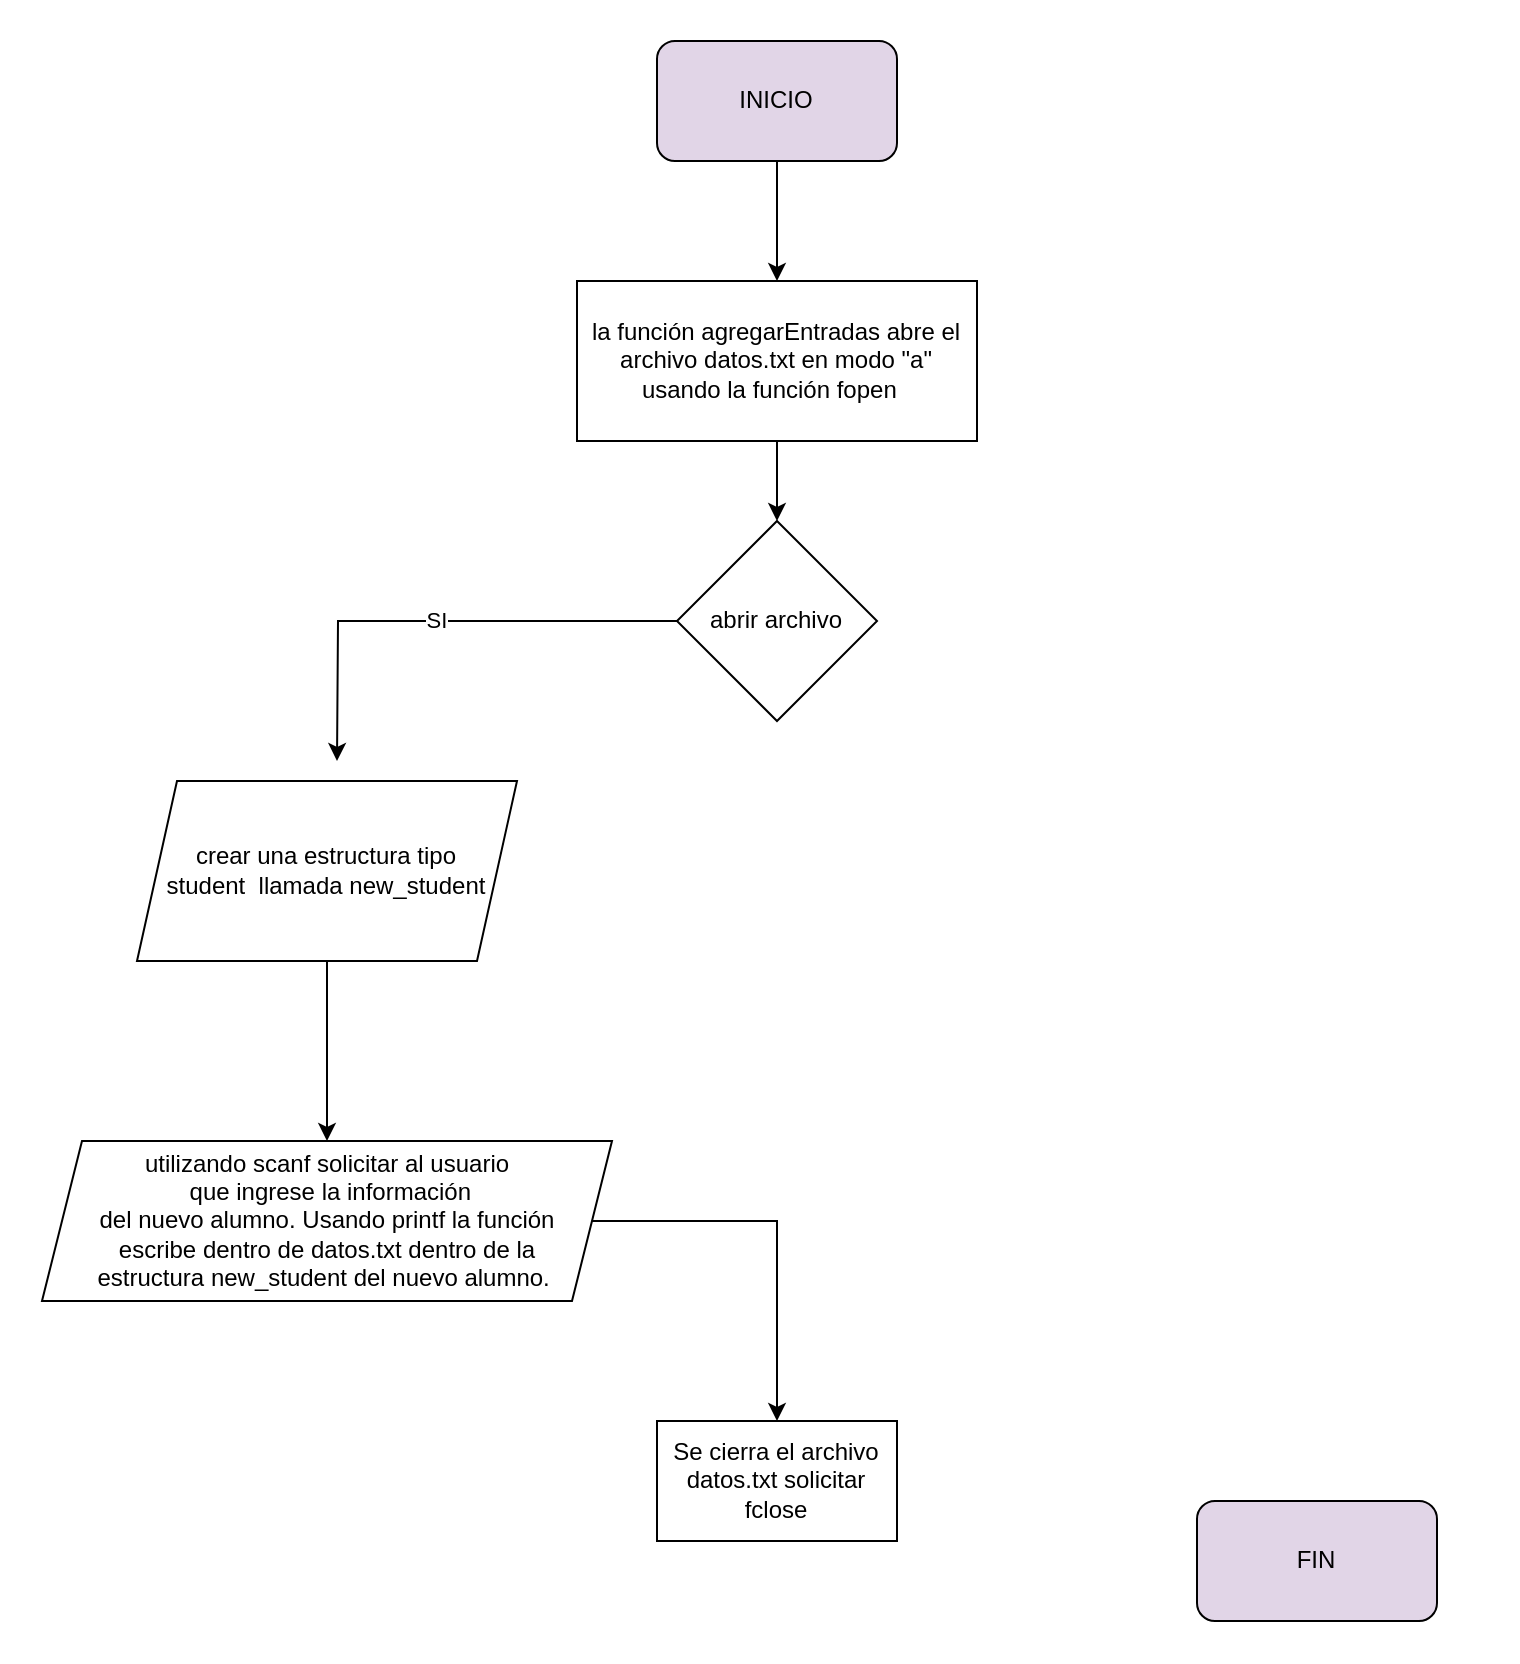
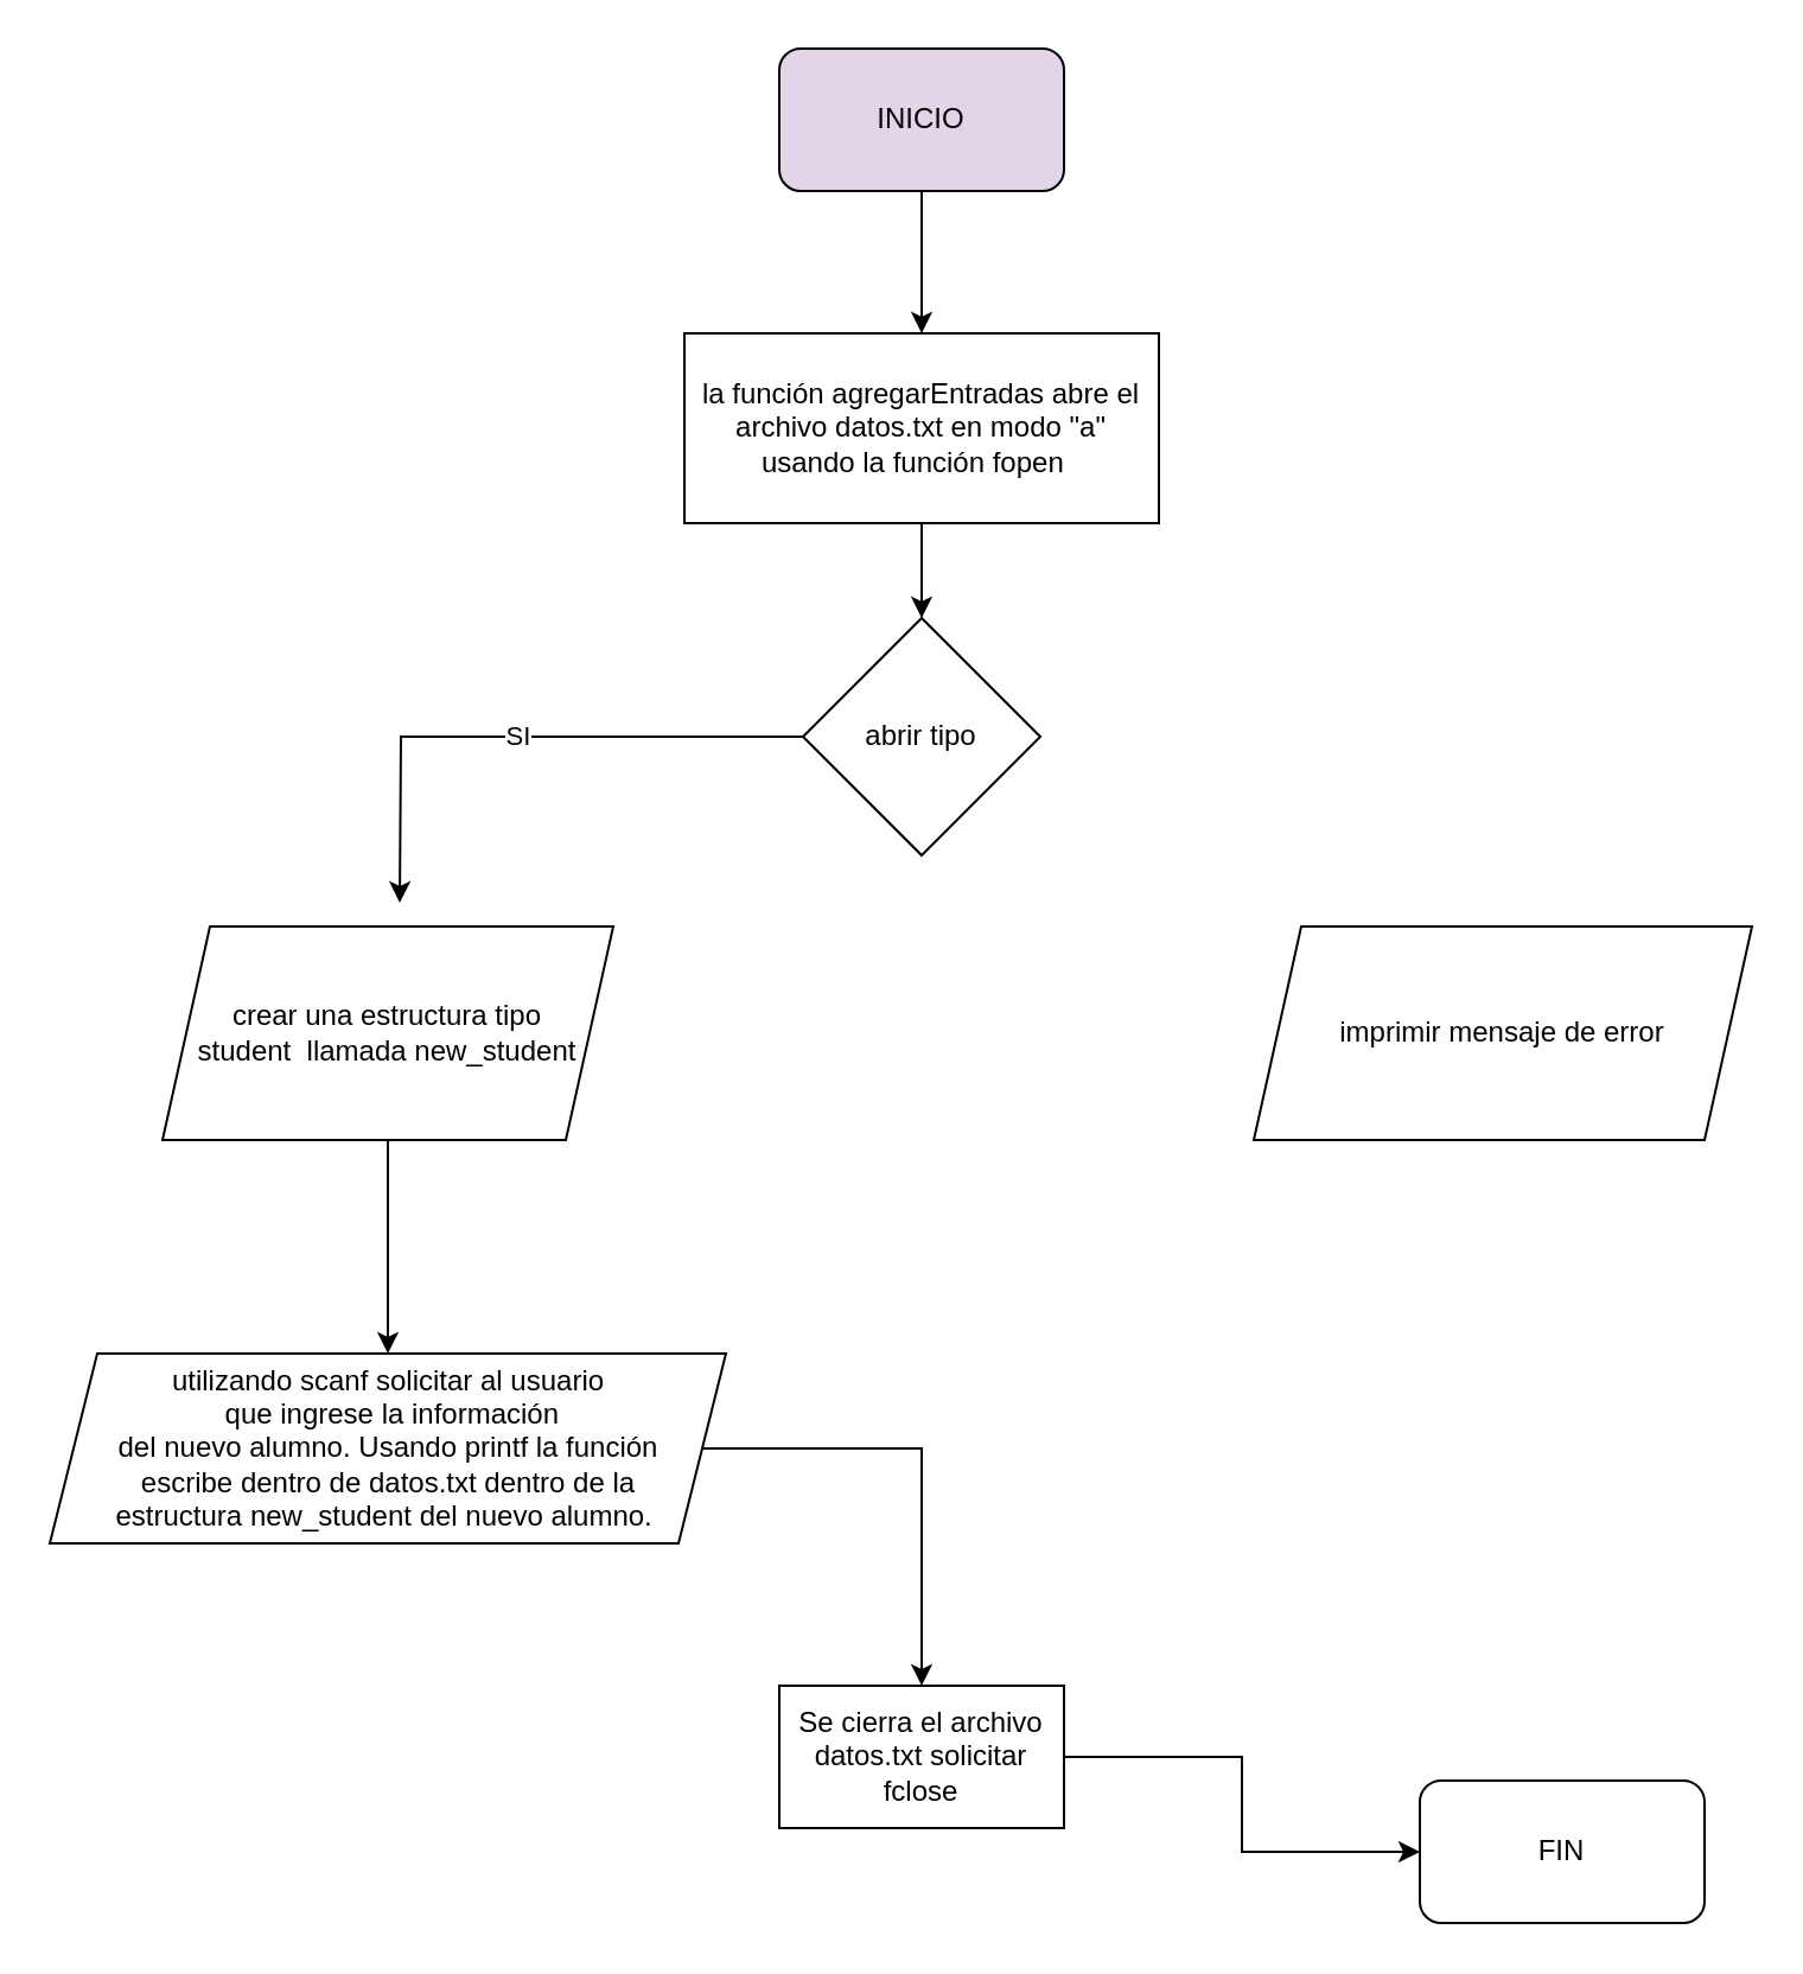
- <mxCell id="8" value="abrir archivo" style="rhombus;whiteSpace=wrap;html=1;" vertex="1" parent="1"><mxGeometry x="338" y="260" width="100" height="100" as="geometry" /></mxCell>
+ <mxCell id="8" value="abrir tipo" style="rhombus;whiteSpace=wrap;html=1;" vertex="1" parent="1"><mxGeometry x="338" y="260" width="100" height="100" as="geometry" /></mxCell>
+ <mxCell id="6" value="imprimir mensaje de error" style="shape=parallelogram;perimeter=parallelogramPerimeter;whiteSpace=wrap;html=1;fixedSize=1;" vertex="1" parent="1"><mxGeometry x="528" y="390" width="210" height="90" as="geometry" /></mxCell>
+ <mxCell id="13" value="" style="edgeStyle=orthogonalEdgeStyle;rounded=0;orthogonalLoop=1;jettySize=auto;html=1;entryX=0;entryY=0.5;entryDx=0;entryDy=0;" edge="1" parent="1" source="14" target="15"><mxGeometry relative="1" as="geometry"><mxPoint x="638" y="660" as="targetPoint" /></mxGeometry></mxCell>
- <mxCell id="15" value="&lt;font style=&quot;vertical-align: inherit;&quot;&gt;&lt;font style=&quot;vertical-align: inherit;&quot;&gt;FIN&lt;/font&gt;&lt;/font&gt;" style="rounded=1;whiteSpace=wrap;html=1;fillColor=#e1d5e7;" vertex="1" parent="1"><mxGeometry x="598" y="750" width="120" height="60" as="geometry" /></mxCell>
+ <mxCell id="15" value="&lt;font style=&quot;vertical-align: inherit;&quot;&gt;&lt;font style=&quot;vertical-align: inherit;&quot;&gt;FIN&lt;/font&gt;&lt;/font&gt;" style="rounded=1;whiteSpace=wrap;html=1;" vertex="1" parent="1"><mxGeometry x="598" y="750" width="120" height="60" as="geometry" /></mxCell>
